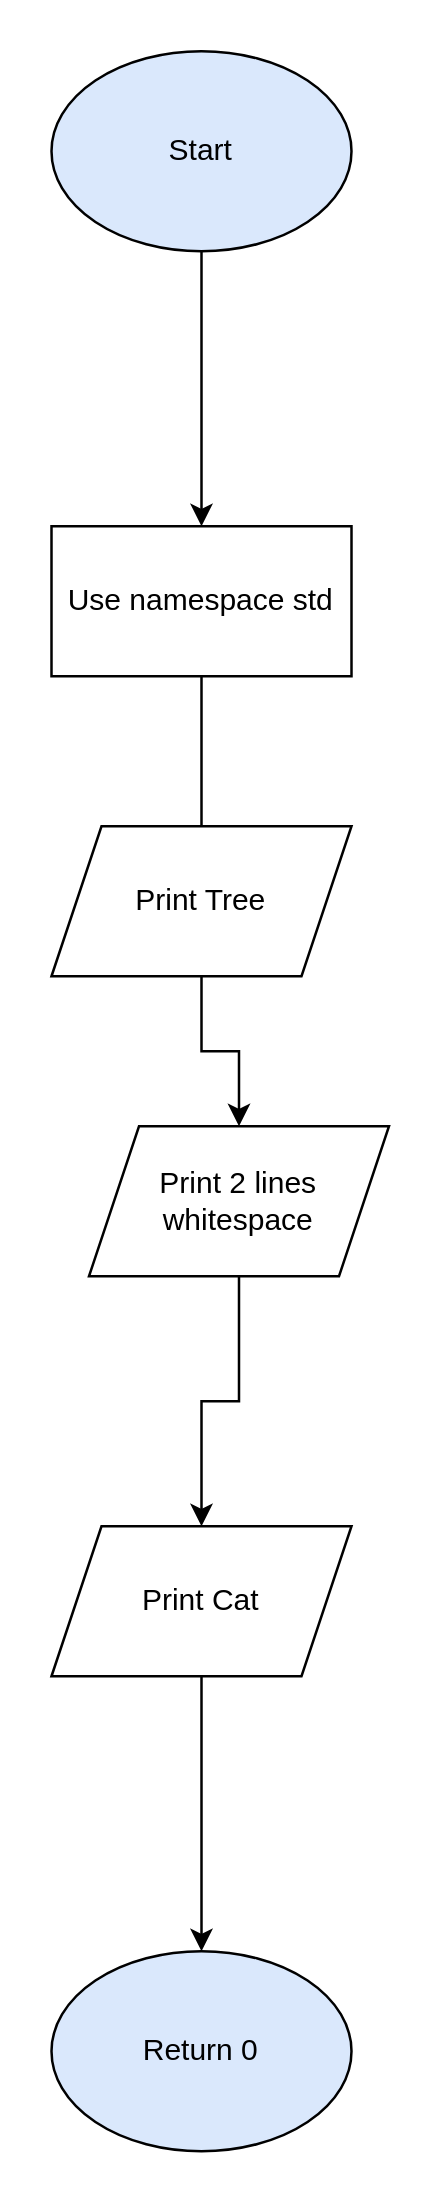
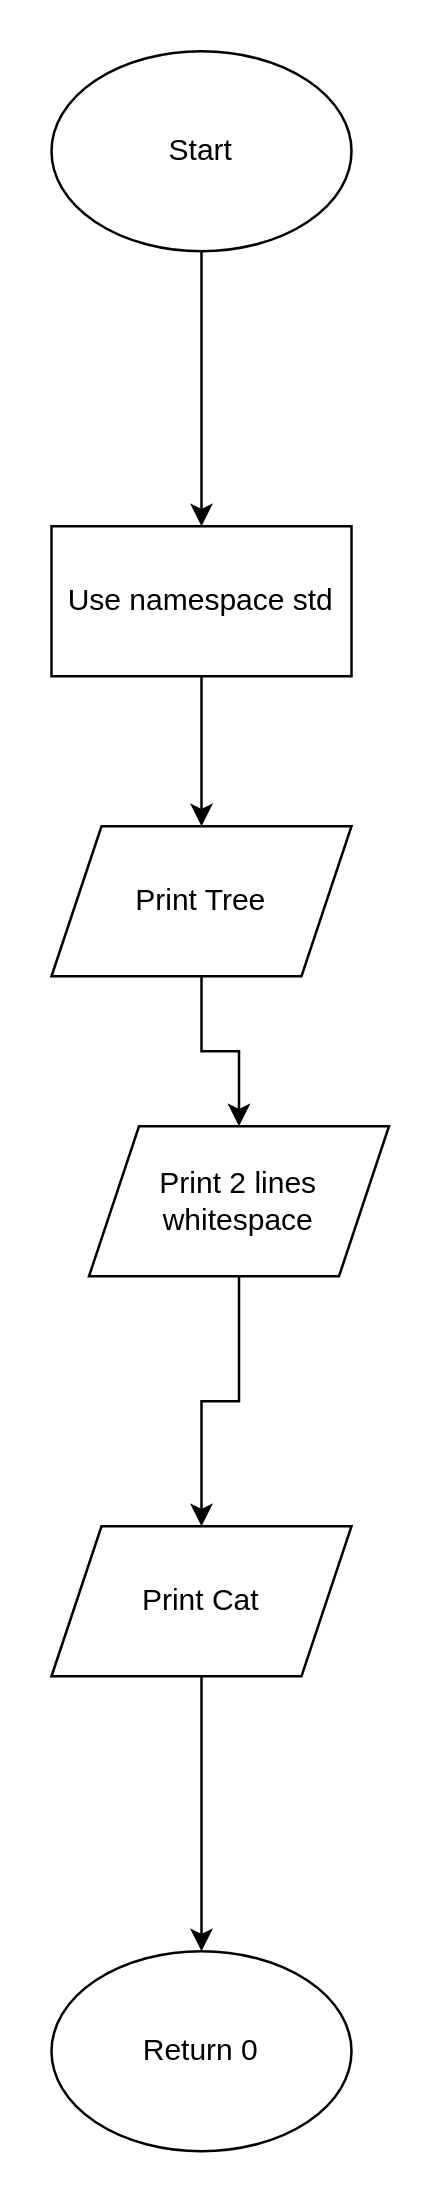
- <mxCell id="3" value="Start" style="ellipse;whiteSpace=wrap;html=1;fillColor=#dae8fc;" vertex="1" parent="1"><mxGeometry x="20" y="20" width="120" height="80" as="geometry" /></mxCell>
+ <mxCell id="3" value="Start" style="ellipse;whiteSpace=wrap;html=1;" vertex="1" parent="1"><mxGeometry x="20" y="20" width="120" height="80" as="geometry" /></mxCell>
- <mxCell id="4" value="" style="edgeStyle=orthogonalEdgeStyle;rounded=0;orthogonalLoop=1;jettySize=auto;html=1;endArrow=none;" edge="1" parent="1" source="5" target="7"><mxGeometry relative="1" as="geometry" /></mxCell>
+ <mxCell id="4" value="" style="edgeStyle=orthogonalEdgeStyle;rounded=0;orthogonalLoop=1;jettySize=auto;html=1;" edge="1" parent="1" source="5" target="7"><mxGeometry relative="1" as="geometry" /></mxCell>
- <mxCell id="12" value="Return 0" style="ellipse;whiteSpace=wrap;html=1;fillColor=#dae8fc;" vertex="1" parent="1"><mxGeometry x="20" y="780" width="120" height="80" as="geometry" /></mxCell>
+ <mxCell id="12" value="Return 0" style="ellipse;whiteSpace=wrap;html=1;" vertex="1" parent="1"><mxGeometry x="20" y="780" width="120" height="80" as="geometry" /></mxCell>
